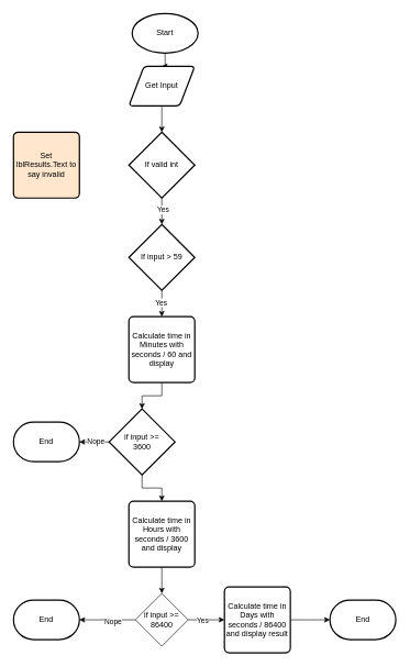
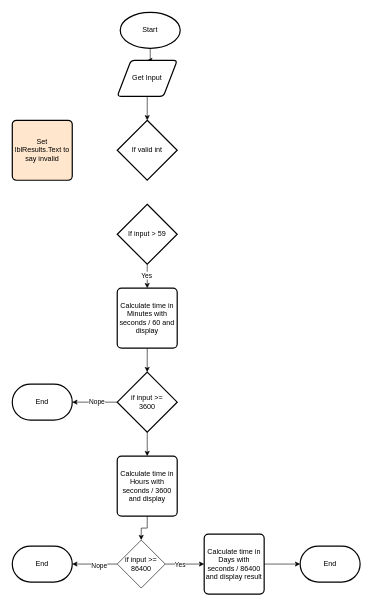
- <mxCell id="9" style="edgeStyle=orthogonalEdgeStyle;rounded=0;orthogonalLoop=1;jettySize=auto;html=1;entryX=0.5;entryY=0;entryDx=0;entryDy=0;entryPerimeter=0;" edge="1" parent="1" source="5" target="8"><mxGeometry relative="1" as="geometry" /></mxCell>
- <mxCell id="10" value="Yes" style="edgeLabel;html=1;align=center;verticalAlign=middle;resizable=0;points=[];" vertex="1" connectable="0" parent="9"><mxGeometry x="-0.15" y="1" relative="1" as="geometry"><mxPoint as="offset" /></mxGeometry></mxCell>
- <mxCell id="15" value="if input &amp;gt;= &lt;br&gt;3600" style="strokeWidth=2;html=1;shape=mxgraph.flowchart.decision;whiteSpace=wrap;" vertex="1" parent="1"><mxGeometry x="165" y="620" width="100" height="100" as="geometry" /></mxCell>
+ <mxCell id="15" value="if input &amp;gt;= &lt;br&gt;3600" style="strokeWidth=2;html=1;shape=mxgraph.flowchart.decision;whiteSpace=wrap;" vertex="1" parent="1"><mxGeometry x="195" y="620" width="100" height="100" as="geometry" /></mxCell>
- <mxCell id="24" value="if input &amp;gt;=&lt;br&gt;86400" style="rhombus;whiteSpace=wrap;html=1;" vertex="1" parent="1"><mxGeometry x="205" y="900" width="80" height="80" as="geometry" /></mxCell>
+ <mxCell id="24" value="if input &amp;gt;=&lt;br&gt;86400" style="rhombus;whiteSpace=wrap;html=1;" vertex="1" parent="1"><mxGeometry x="195" y="900" width="80" height="80" as="geometry" /></mxCell>
